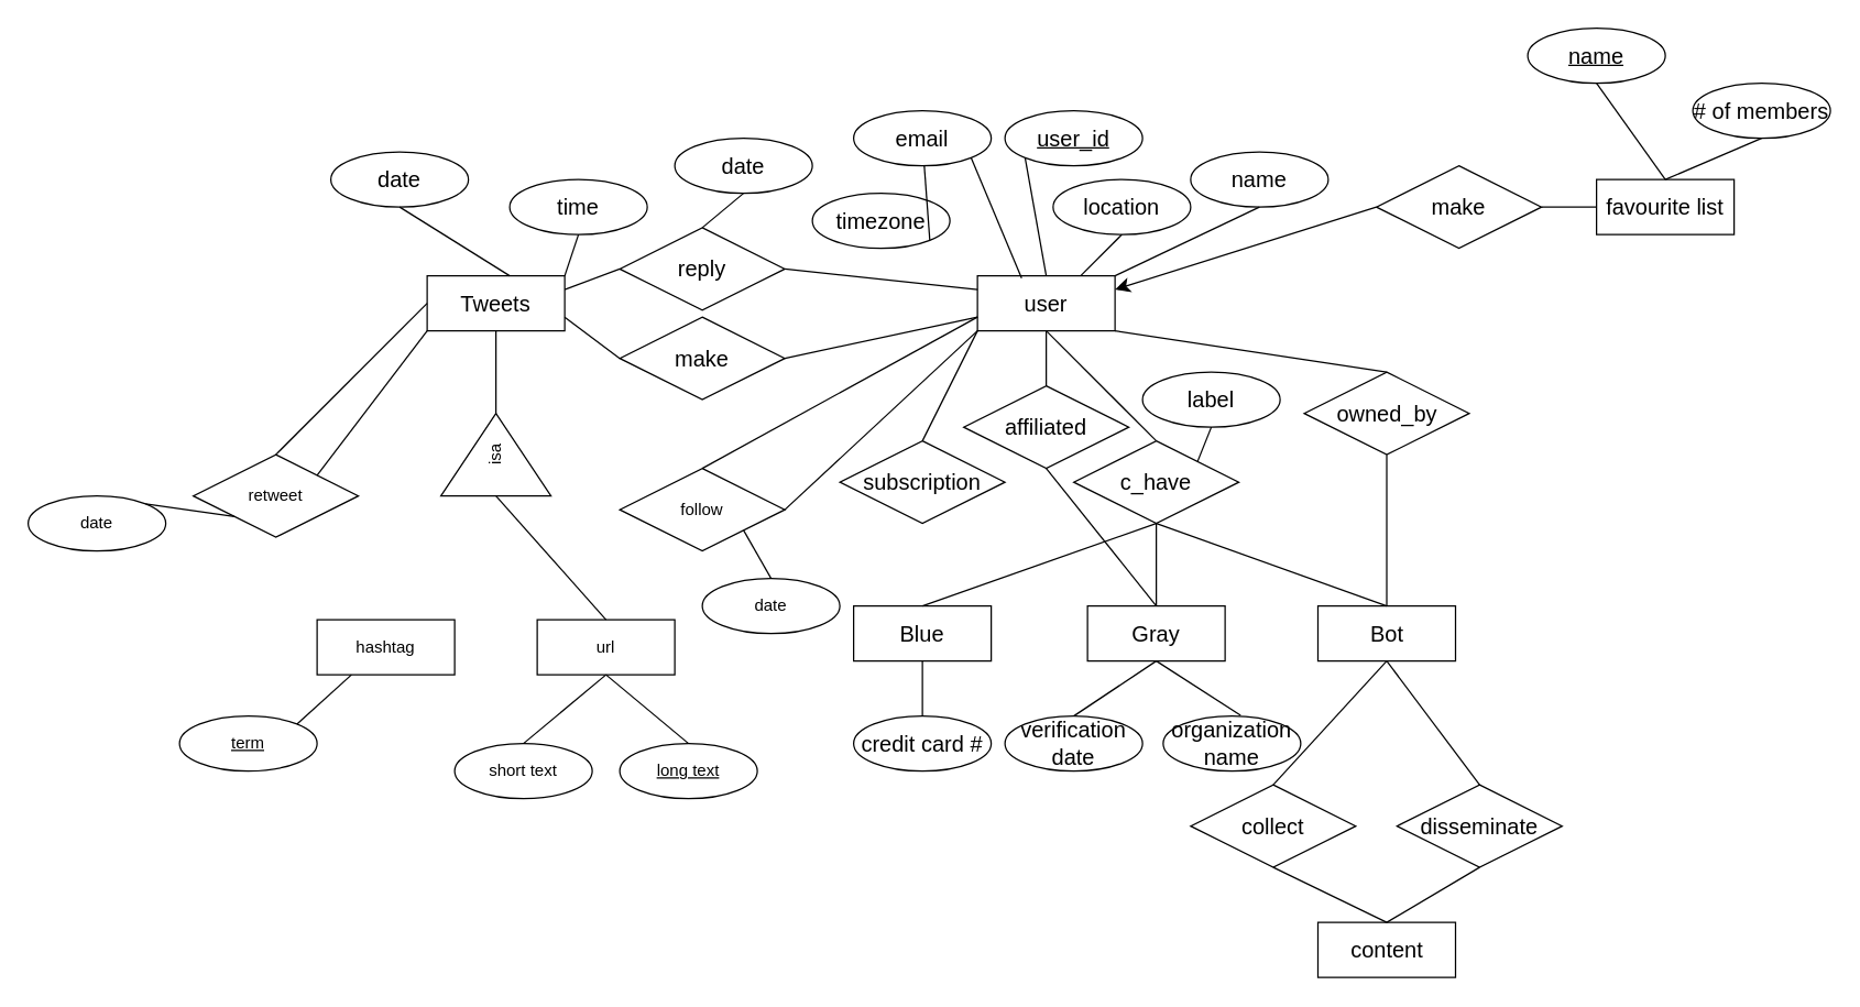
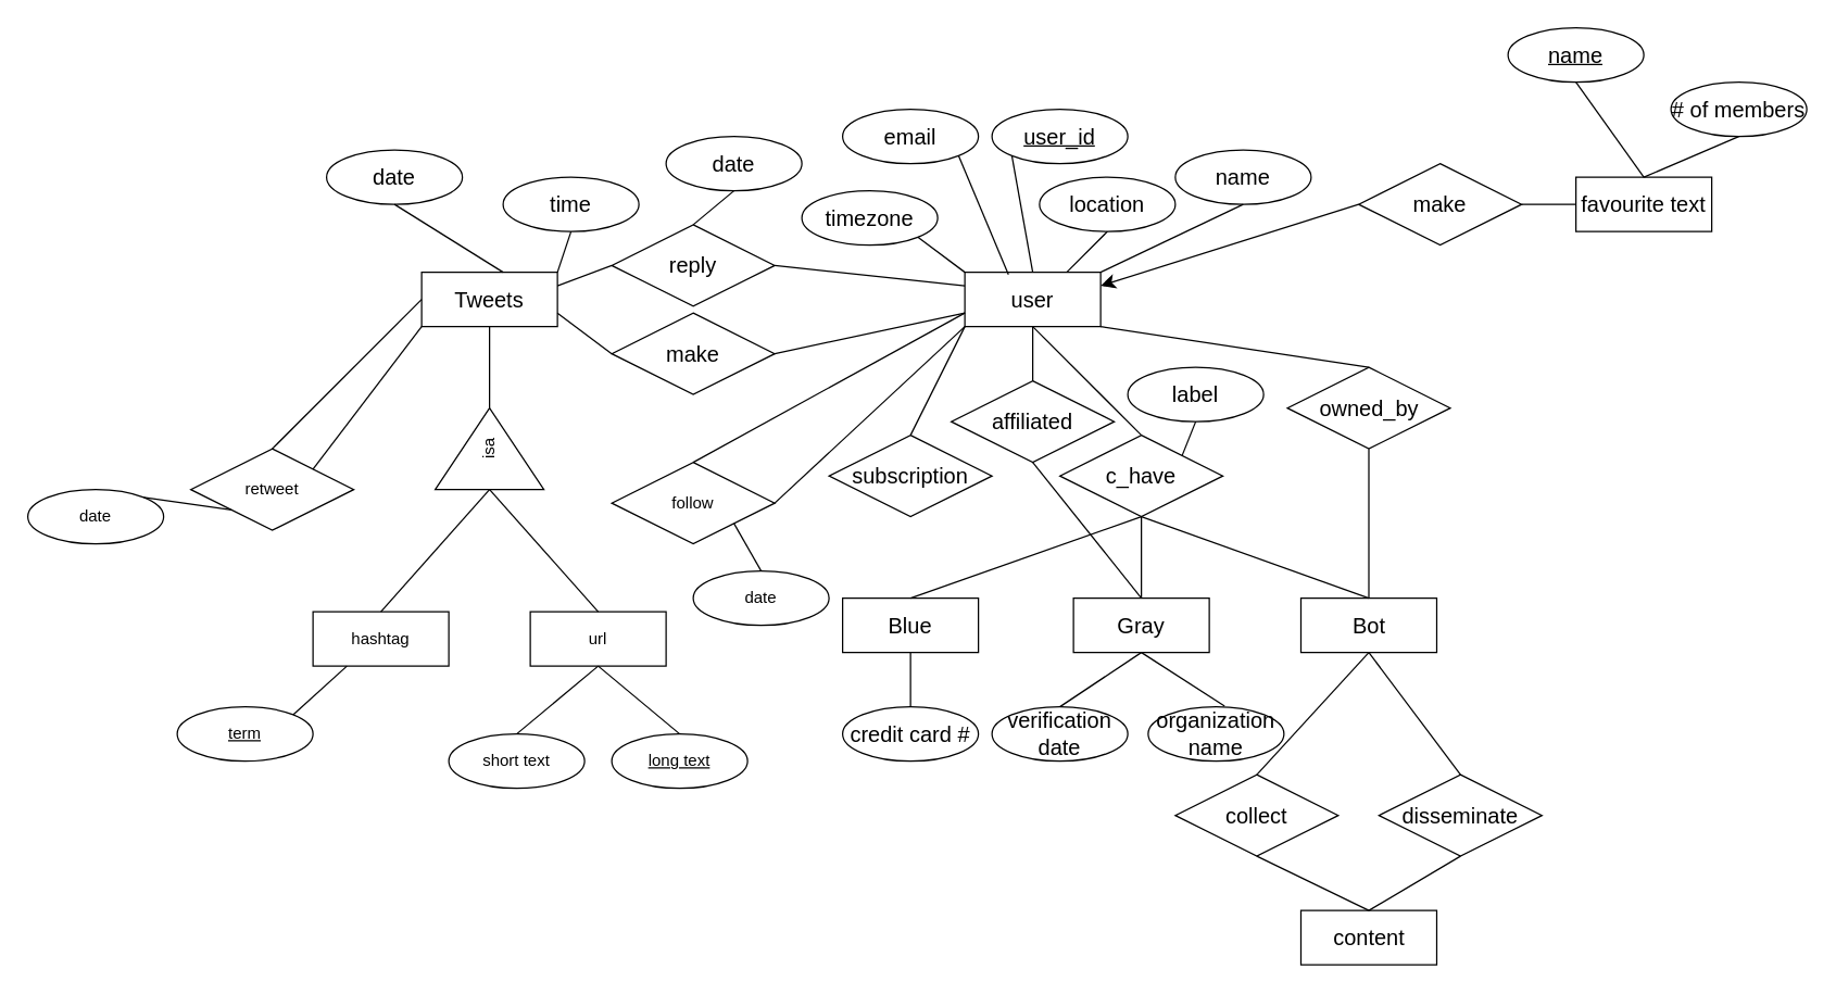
- <mxCell id="9" value="" style="endArrow=none;html=1;rounded=0;fontSize=12;startSize=8;endSize=8;curved=1;exitX=1;exitY=1;exitDx=0;exitDy=0;" parent="1" source="7" target="6" edge="1"><mxGeometry width="50" height="50" relative="1" as="geometry"><mxPoint x="1130" y="200" as="sourcePoint" /><mxPoint x="1180" y="150" as="targetPoint" /></mxGeometry></mxCell>
+ <mxCell id="9" value="" style="endArrow=none;html=1;rounded=0;fontSize=12;startSize=8;endSize=8;curved=1;exitX=1;exitY=1;exitDx=0;exitDy=0;entryX=0;entryY=0;entryDx=0;entryDy=0;" parent="1" source="7" target="2" edge="1"><mxGeometry width="50" height="50" relative="1" as="geometry"><mxPoint x="1130" y="200" as="sourcePoint" /><mxPoint x="1180" y="150" as="targetPoint" /></mxGeometry></mxCell>
- <mxCell id="39" value="favourite list" style="whiteSpace=wrap;html=1;align=center;fontSize=16;" parent="1" vertex="1"><mxGeometry x="1160" y="130" width="100" height="40" as="geometry" /></mxCell>
+ <mxCell id="39" value="favourite text" style="whiteSpace=wrap;html=1;align=center;fontSize=16;" parent="1" vertex="1"><mxGeometry x="1160" y="130" width="100" height="40" as="geometry" /></mxCell>
+ <mxCell id="74" value="" style="endArrow=none;html=1;rounded=0;exitX=0;exitY=0.5;exitDx=0;exitDy=0;entryX=0.5;entryY=0;entryDx=0;entryDy=0;" edge="1" parent="1" source="70" target="72"><mxGeometry width="50" height="50" relative="1" as="geometry"><mxPoint x="530" as="sourcePoint" y="590" /><mxPoint x="580" y="540" as="targetPoint" /></mxGeometry></mxCell>
